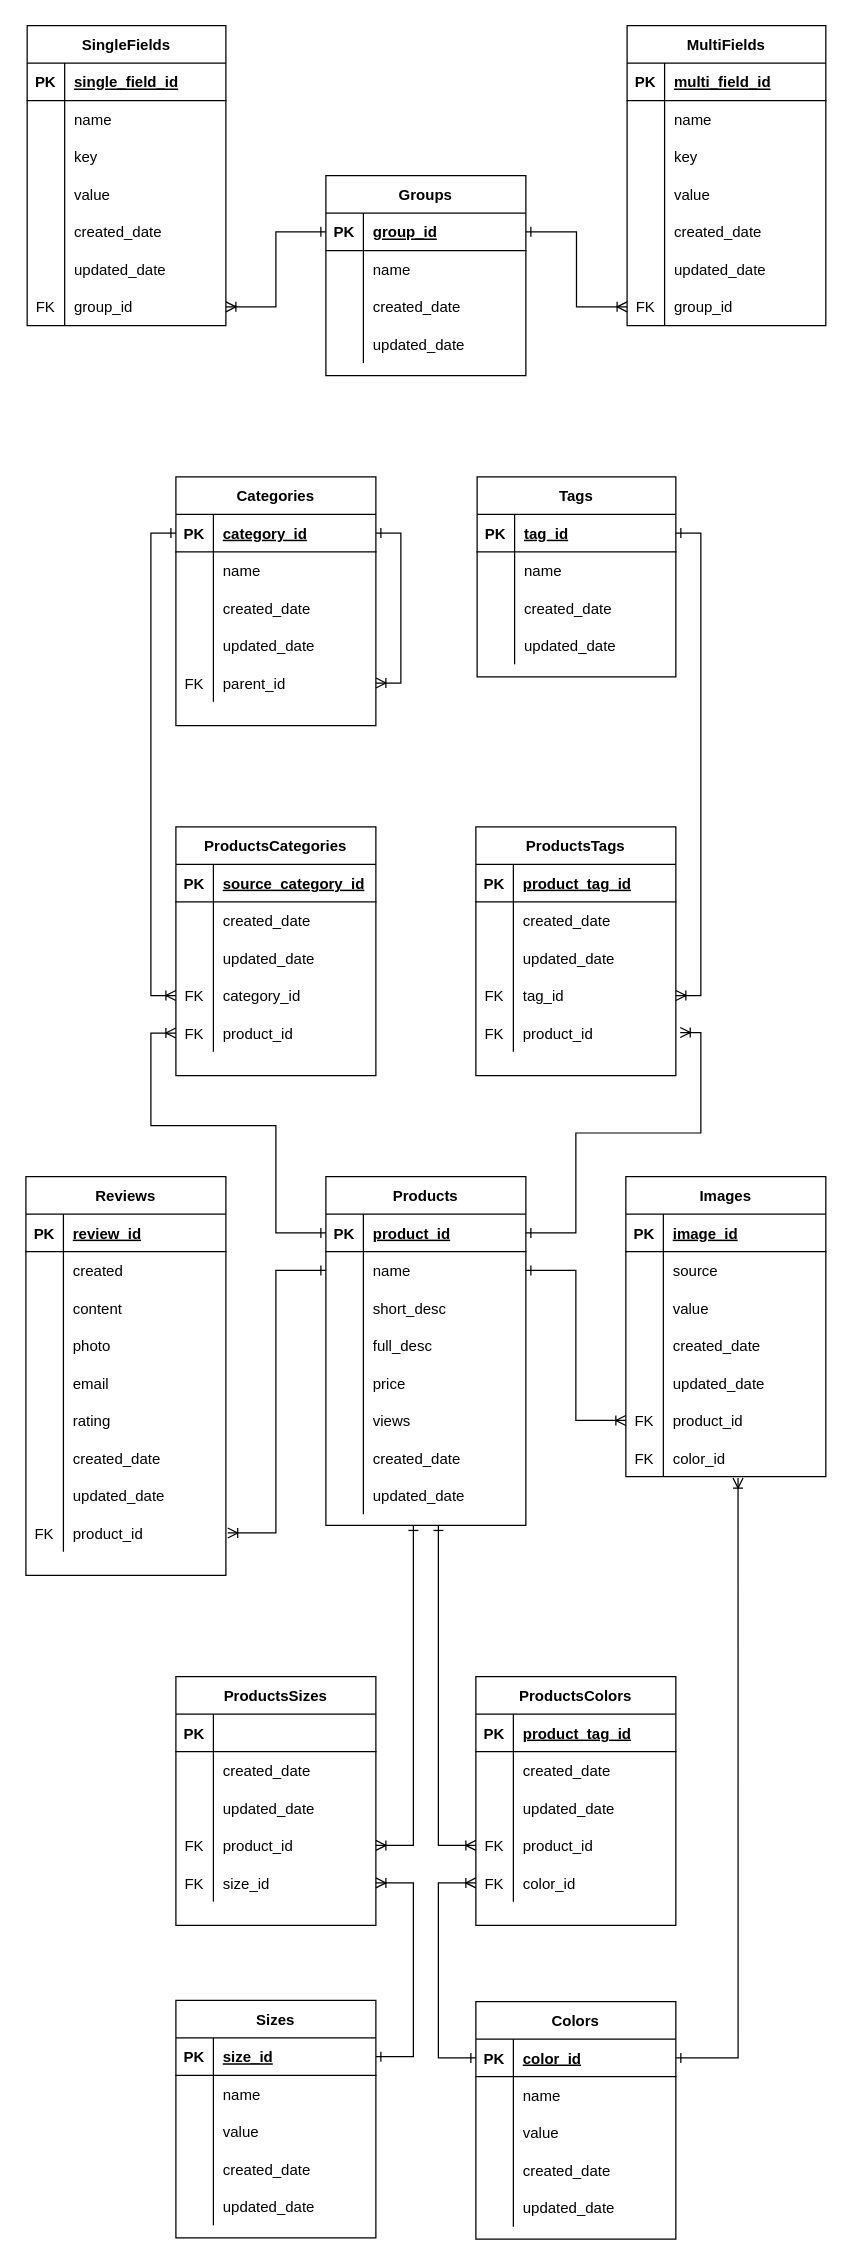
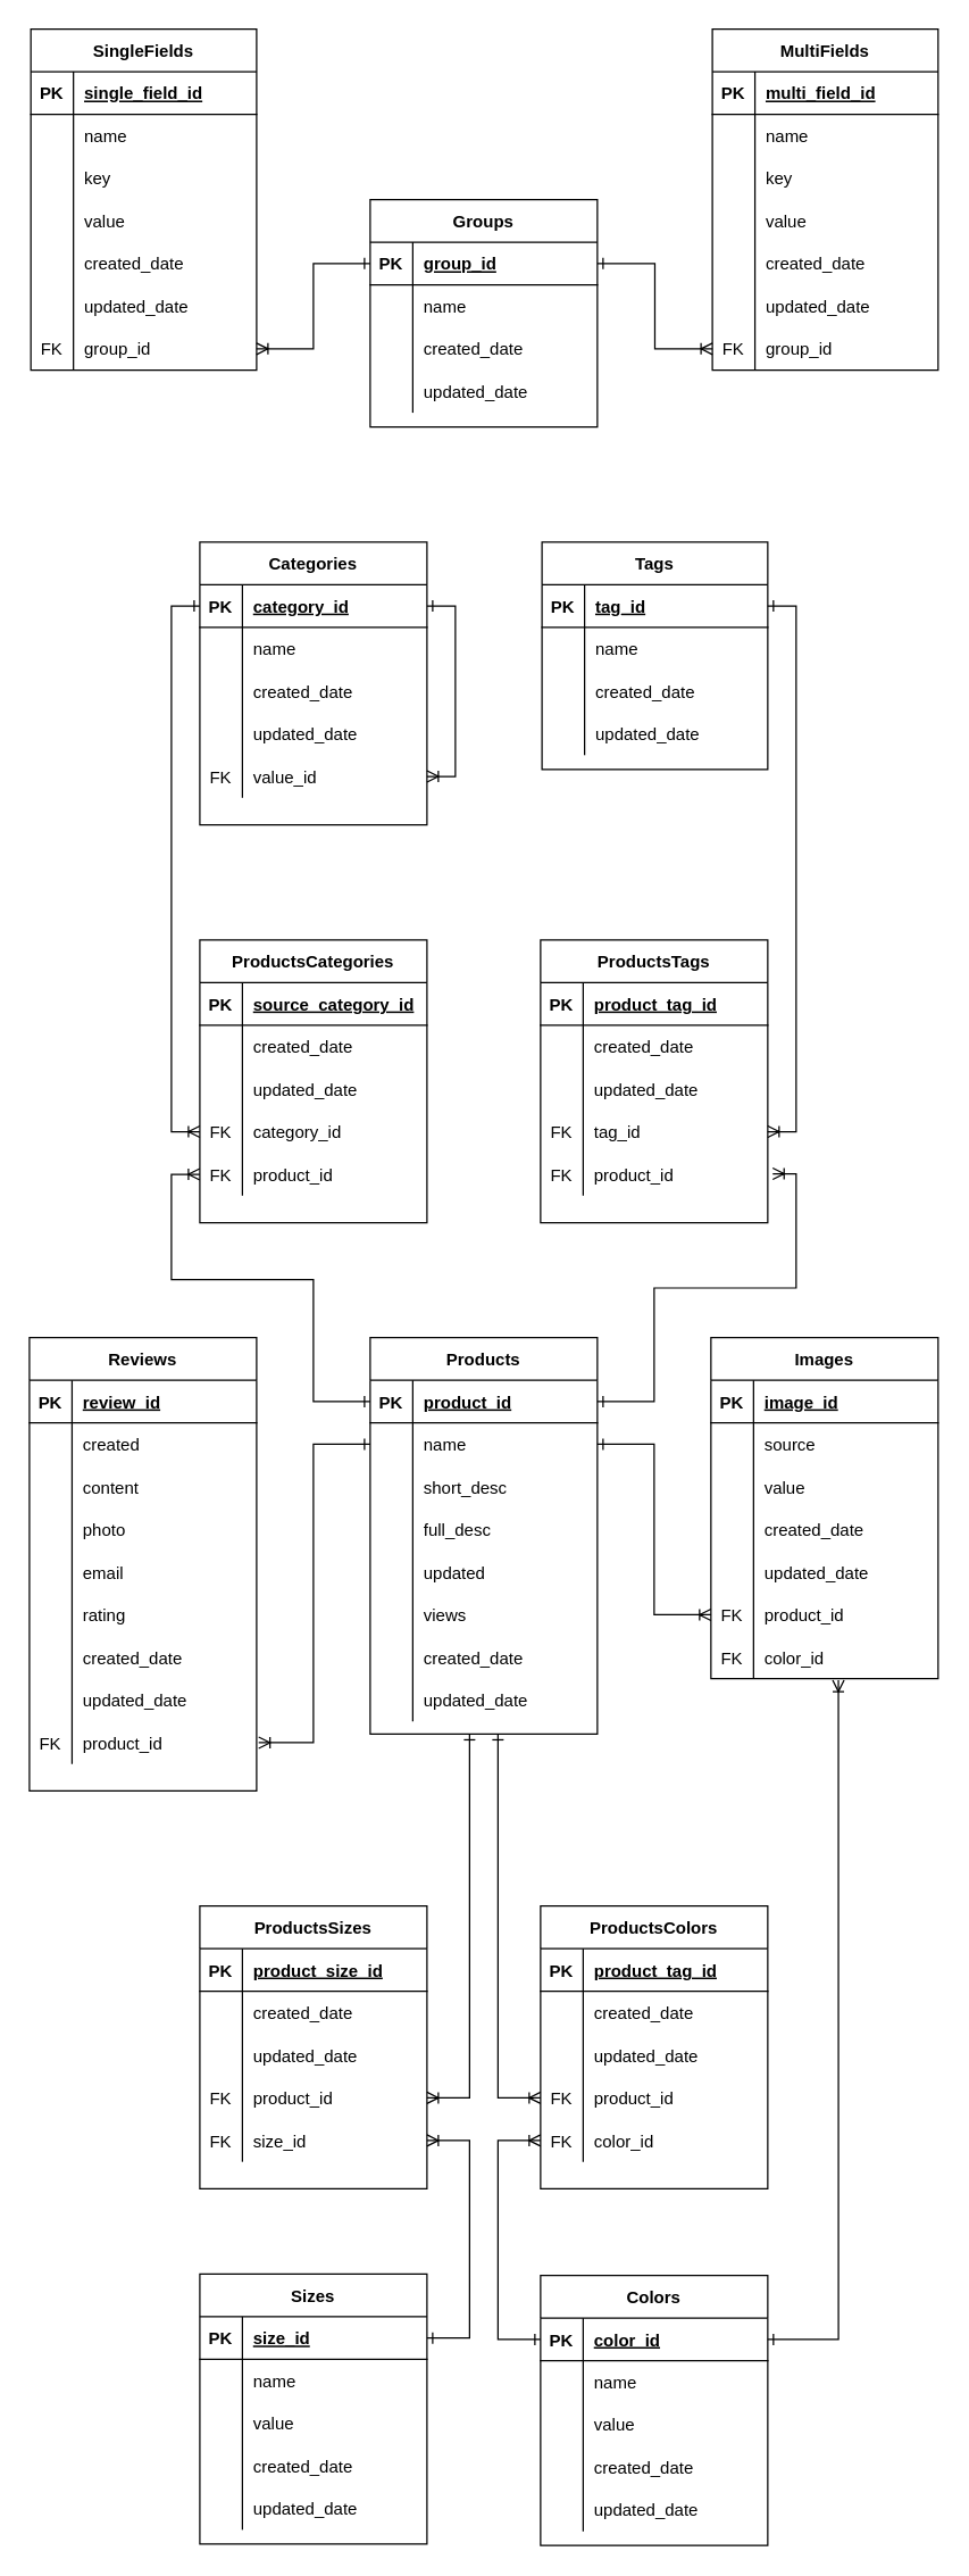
- <mxCell id="18" value="parent_id" style="shape=partialRectangle;connectable=0;fillColor=none;top=0;left=0;bottom=0;right=0;align=left;spacingLeft=6;fontStyle=0;overflow=hidden;" parent="16" vertex="1"><mxGeometry x="30" width="130" height="30" as="geometry"><mxRectangle width="130" height="30" as="alternateBounds" /></mxGeometry></mxCell>
+ <mxCell id="18" value="value_id" style="shape=partialRectangle;connectable=0;fillColor=none;top=0;left=0;bottom=0;right=0;align=left;spacingLeft=6;fontStyle=0;overflow=hidden;" parent="16" vertex="1"><mxGeometry x="30" width="130" height="30" as="geometry"><mxRectangle width="130" height="30" as="alternateBounds" /></mxGeometry></mxCell>
- <mxCell id="106" value="price" style="shape=partialRectangle;connectable=0;fillColor=none;top=0;left=0;bottom=0;right=0;align=left;spacingLeft=6;overflow=hidden;" parent="104" vertex="1"><mxGeometry x="30" width="130" height="30" as="geometry"><mxRectangle width="130" height="30" as="alternateBounds" /></mxGeometry></mxCell>
+ <mxCell id="106" value="updated" style="shape=partialRectangle;connectable=0;fillColor=none;top=0;left=0;bottom=0;right=0;align=left;spacingLeft=6;overflow=hidden;" parent="104" vertex="1"><mxGeometry x="30" width="130" height="30" as="geometry"><mxRectangle width="130" height="30" as="alternateBounds" /></mxGeometry></mxCell>
+ <mxCell id="249" value="product_size_id" style="shape=partialRectangle;connectable=0;fillColor=none;top=0;left=0;bottom=0;right=0;align=left;spacingLeft=6;fontStyle=5;overflow=hidden;" parent="247" vertex="1"><mxGeometry x="30" width="130" height="30" as="geometry"><mxRectangle width="130" height="30" as="alternateBounds" /></mxGeometry></mxCell>
